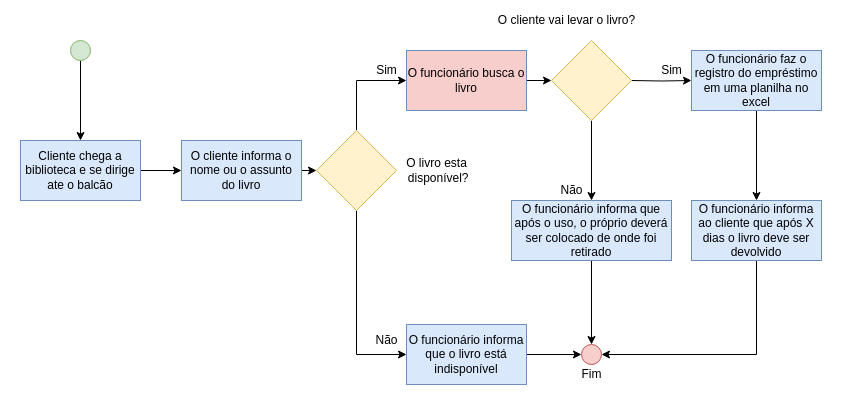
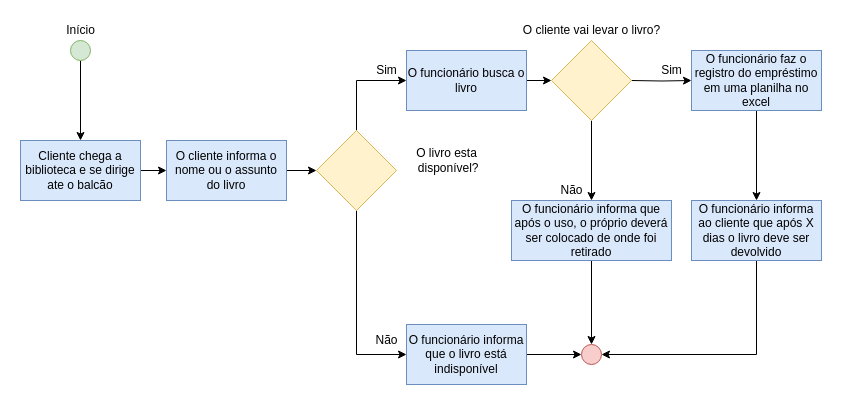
- <mxCell id="21" value="O cliente vai levar o livro?" style="text;html=1;align=center;verticalAlign=middle;resizable=0;points=[];autosize=1;strokeColor=none;" vertex="1" parent="1"><mxGeometry x="491" y="10" width="150" height="20" as="geometry" /></mxCell>
+ <mxCell id="21" value="O cliente vai levar o livro?" style="text;html=1;align=center;verticalAlign=middle;resizable=0;points=[];autosize=1;strokeColor=none;" vertex="1" parent="1"><mxGeometry x="516" y="20" width="150" height="20" as="geometry" /></mxCell>
+ <mxCell id="28" value="&lt;font style=&quot;font-size: 12px&quot;&gt;Início&lt;/font&gt;" style="text;html=1;align=center;verticalAlign=middle;resizable=0;points=[];autosize=1;strokeColor=none;" vertex="1" parent="1"><mxGeometry x="60" y="20" width="40" height="20" as="geometry" /></mxCell>
- <mxCell id="7" value="O funcionário busca o livro" style="whiteSpace=wrap;html=1;fillColor=#f8cecc;strokeColor=#6c8ebf;" vertex="1" parent="1"><mxGeometry x="406" y="50" width="120" height="60" as="geometry" /></mxCell>
+ <mxCell id="7" value="O funcionário busca o livro" style="whiteSpace=wrap;html=1;fillColor=#dae8fc;strokeColor=#6c8ebf;" vertex="1" parent="1"><mxGeometry x="406" y="50" width="120" height="60" as="geometry" /></mxCell>
- <mxCell id="32" value="O cliente informa o nome ou o assunto do livro" style="whiteSpace=wrap;html=1;fillColor=#dae8fc;strokeColor=#6c8ebf;" vertex="1" parent="1"><mxGeometry x="181" y="140" width="120" height="60" as="geometry" /></mxCell>
+ <mxCell id="32" value="O cliente informa o nome ou o assunto do livro" style="whiteSpace=wrap;html=1;fillColor=#dae8fc;strokeColor=#6c8ebf;" vertex="1" parent="1"><mxGeometry x="166" y="140" width="120" height="60" as="geometry" /></mxCell>
- <mxCell id="5" value="&lt;div&gt;O livro esta&lt;br&gt;&lt;/div&gt;&lt;div&gt;&amp;nbsp;disponível?&lt;/div&gt;" style="text;html=1;align=center;verticalAlign=middle;resizable=0;points=[];autosize=1;strokeColor=none;" vertex="1" parent="1"><mxGeometry x="396" y="155" width="80" height="30" as="geometry" /></mxCell>
+ <mxCell id="5" value="&lt;div&gt;O livro esta&lt;br&gt;&lt;/div&gt;&lt;div&gt;&amp;nbsp;disponível?&lt;/div&gt;" style="text;html=1;align=center;verticalAlign=middle;resizable=0;points=[];autosize=1;strokeColor=none;" vertex="1" parent="1"><mxGeometry x="406" y="145" width="80" height="30" as="geometry" /></mxCell>
- <mxCell id="15" value="Fim" style="text;html=1;align=center;verticalAlign=middle;resizable=0;points=[];autosize=1;strokeColor=none;" vertex="1" parent="1"><mxGeometry x="571" y="364" width="40" height="20" as="geometry" /></mxCell>
